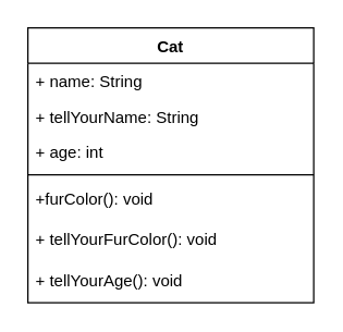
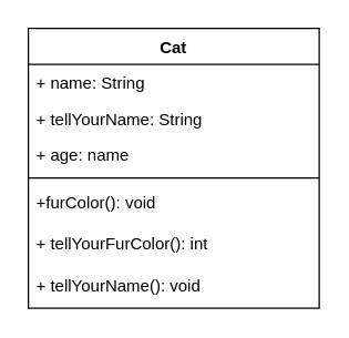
- <mxCell id="5" value="+ age: int" style="text;strokeColor=none;fillColor=none;align=left;verticalAlign=top;spacingLeft=4;spacingRight=4;overflow=hidden;rotatable=0;points=[[0,0.5],[1,0.5]];portConstraint=eastwest;" parent="2" vertex="1"><mxGeometry y="78" width="210" height="26" as="geometry" /></mxCell>
+ <mxCell id="5" value="+ age: name" style="text;strokeColor=none;fillColor=none;align=left;verticalAlign=top;spacingLeft=4;spacingRight=4;overflow=hidden;rotatable=0;points=[[0,0.5],[1,0.5]];portConstraint=eastwest;" parent="2" vertex="1"><mxGeometry y="78" width="210" height="26" as="geometry" /></mxCell>
- <mxCell id="8" value="+ tellYourFurColor(): void" style="text;strokeColor=none;fillColor=none;align=left;verticalAlign=top;spacingLeft=4;spacingRight=4;overflow=hidden;rotatable=0;points=[[0,0.5],[1,0.5]];portConstraint=eastwest;" parent="2" vertex="1"><mxGeometry y="142" width="210" height="30" as="geometry" /></mxCell>
+ <mxCell id="8" value="+ tellYourFurColor(): int" style="text;strokeColor=none;fillColor=none;align=left;verticalAlign=top;spacingLeft=4;spacingRight=4;overflow=hidden;rotatable=0;points=[[0,0.5],[1,0.5]];portConstraint=eastwest;" parent="2" vertex="1"><mxGeometry y="142" width="210" height="30" as="geometry" /></mxCell>
- <mxCell id="9" value="+ tellYourAge(): void" style="text;strokeColor=none;fillColor=none;align=left;verticalAlign=top;spacingLeft=4;spacingRight=4;overflow=hidden;rotatable=0;points=[[0,0.5],[1,0.5]];portConstraint=eastwest;" parent="2" vertex="1"><mxGeometry y="172" width="210" height="30" as="geometry" /></mxCell>
+ <mxCell id="9" value="+ tellYourName(): void" style="text;strokeColor=none;fillColor=none;align=left;verticalAlign=top;spacingLeft=4;spacingRight=4;overflow=hidden;rotatable=0;points=[[0,0.5],[1,0.5]];portConstraint=eastwest;" parent="2" vertex="1"><mxGeometry y="172" width="210" height="30" as="geometry" /></mxCell>
